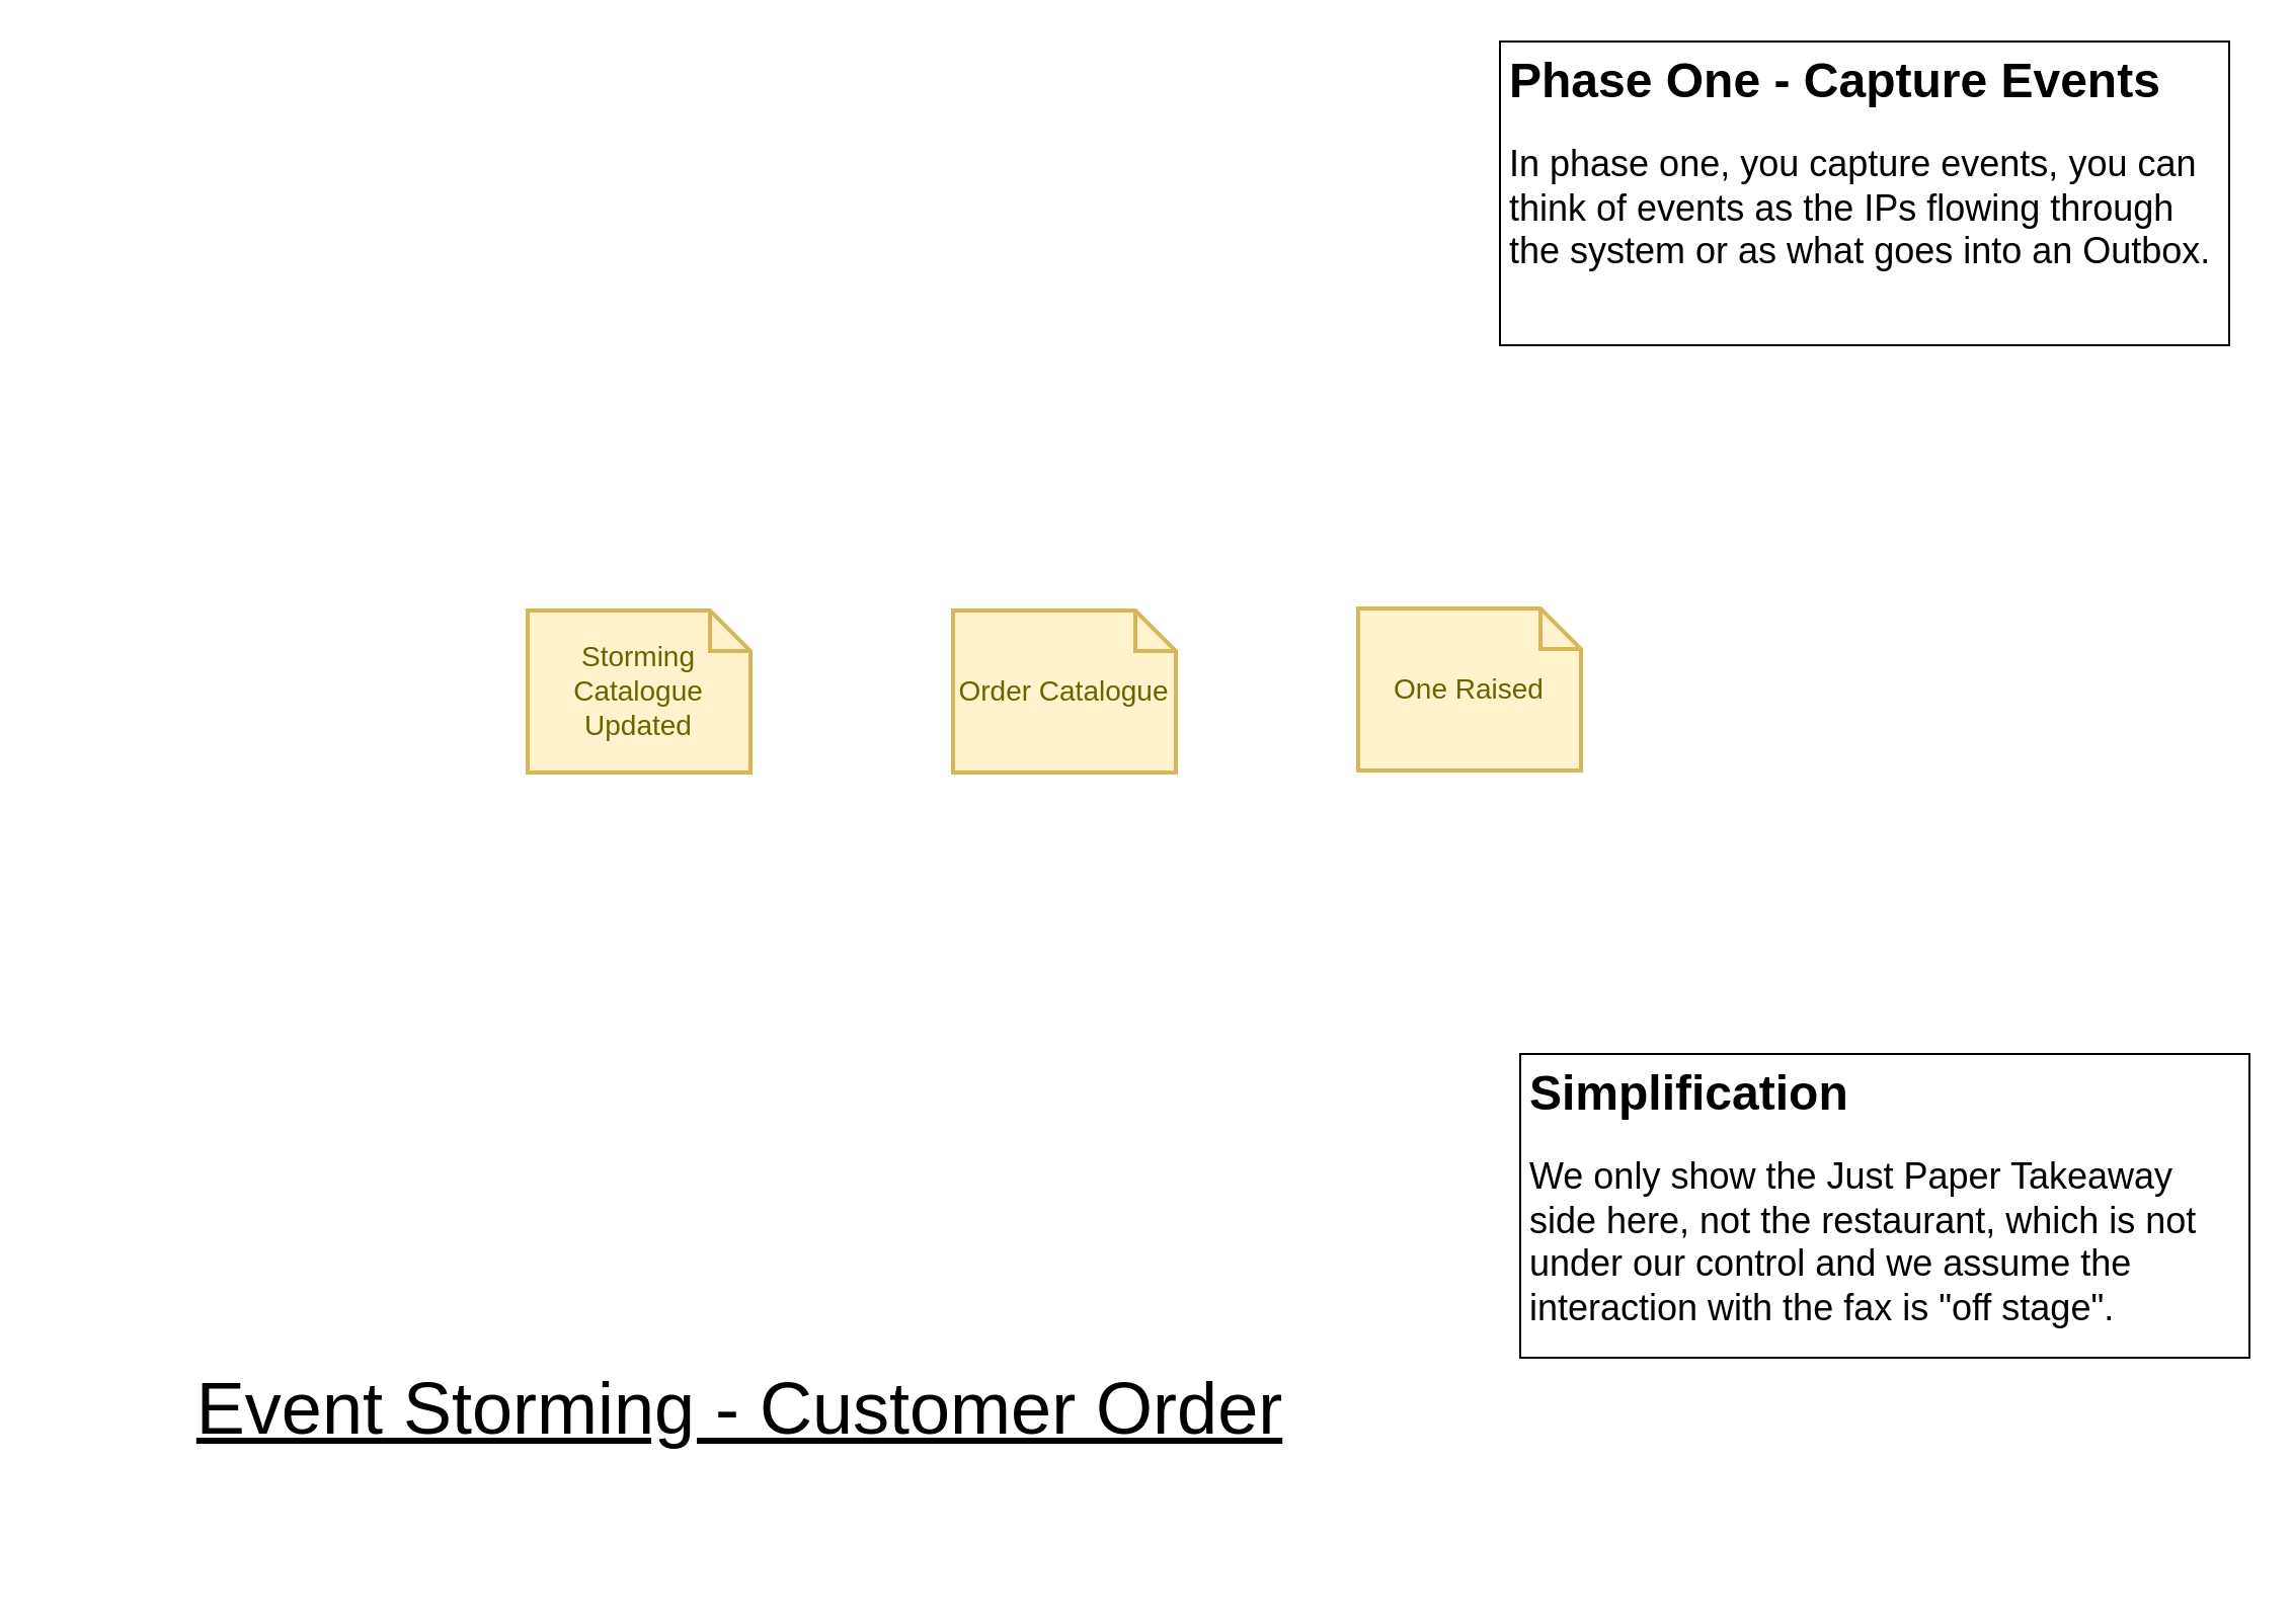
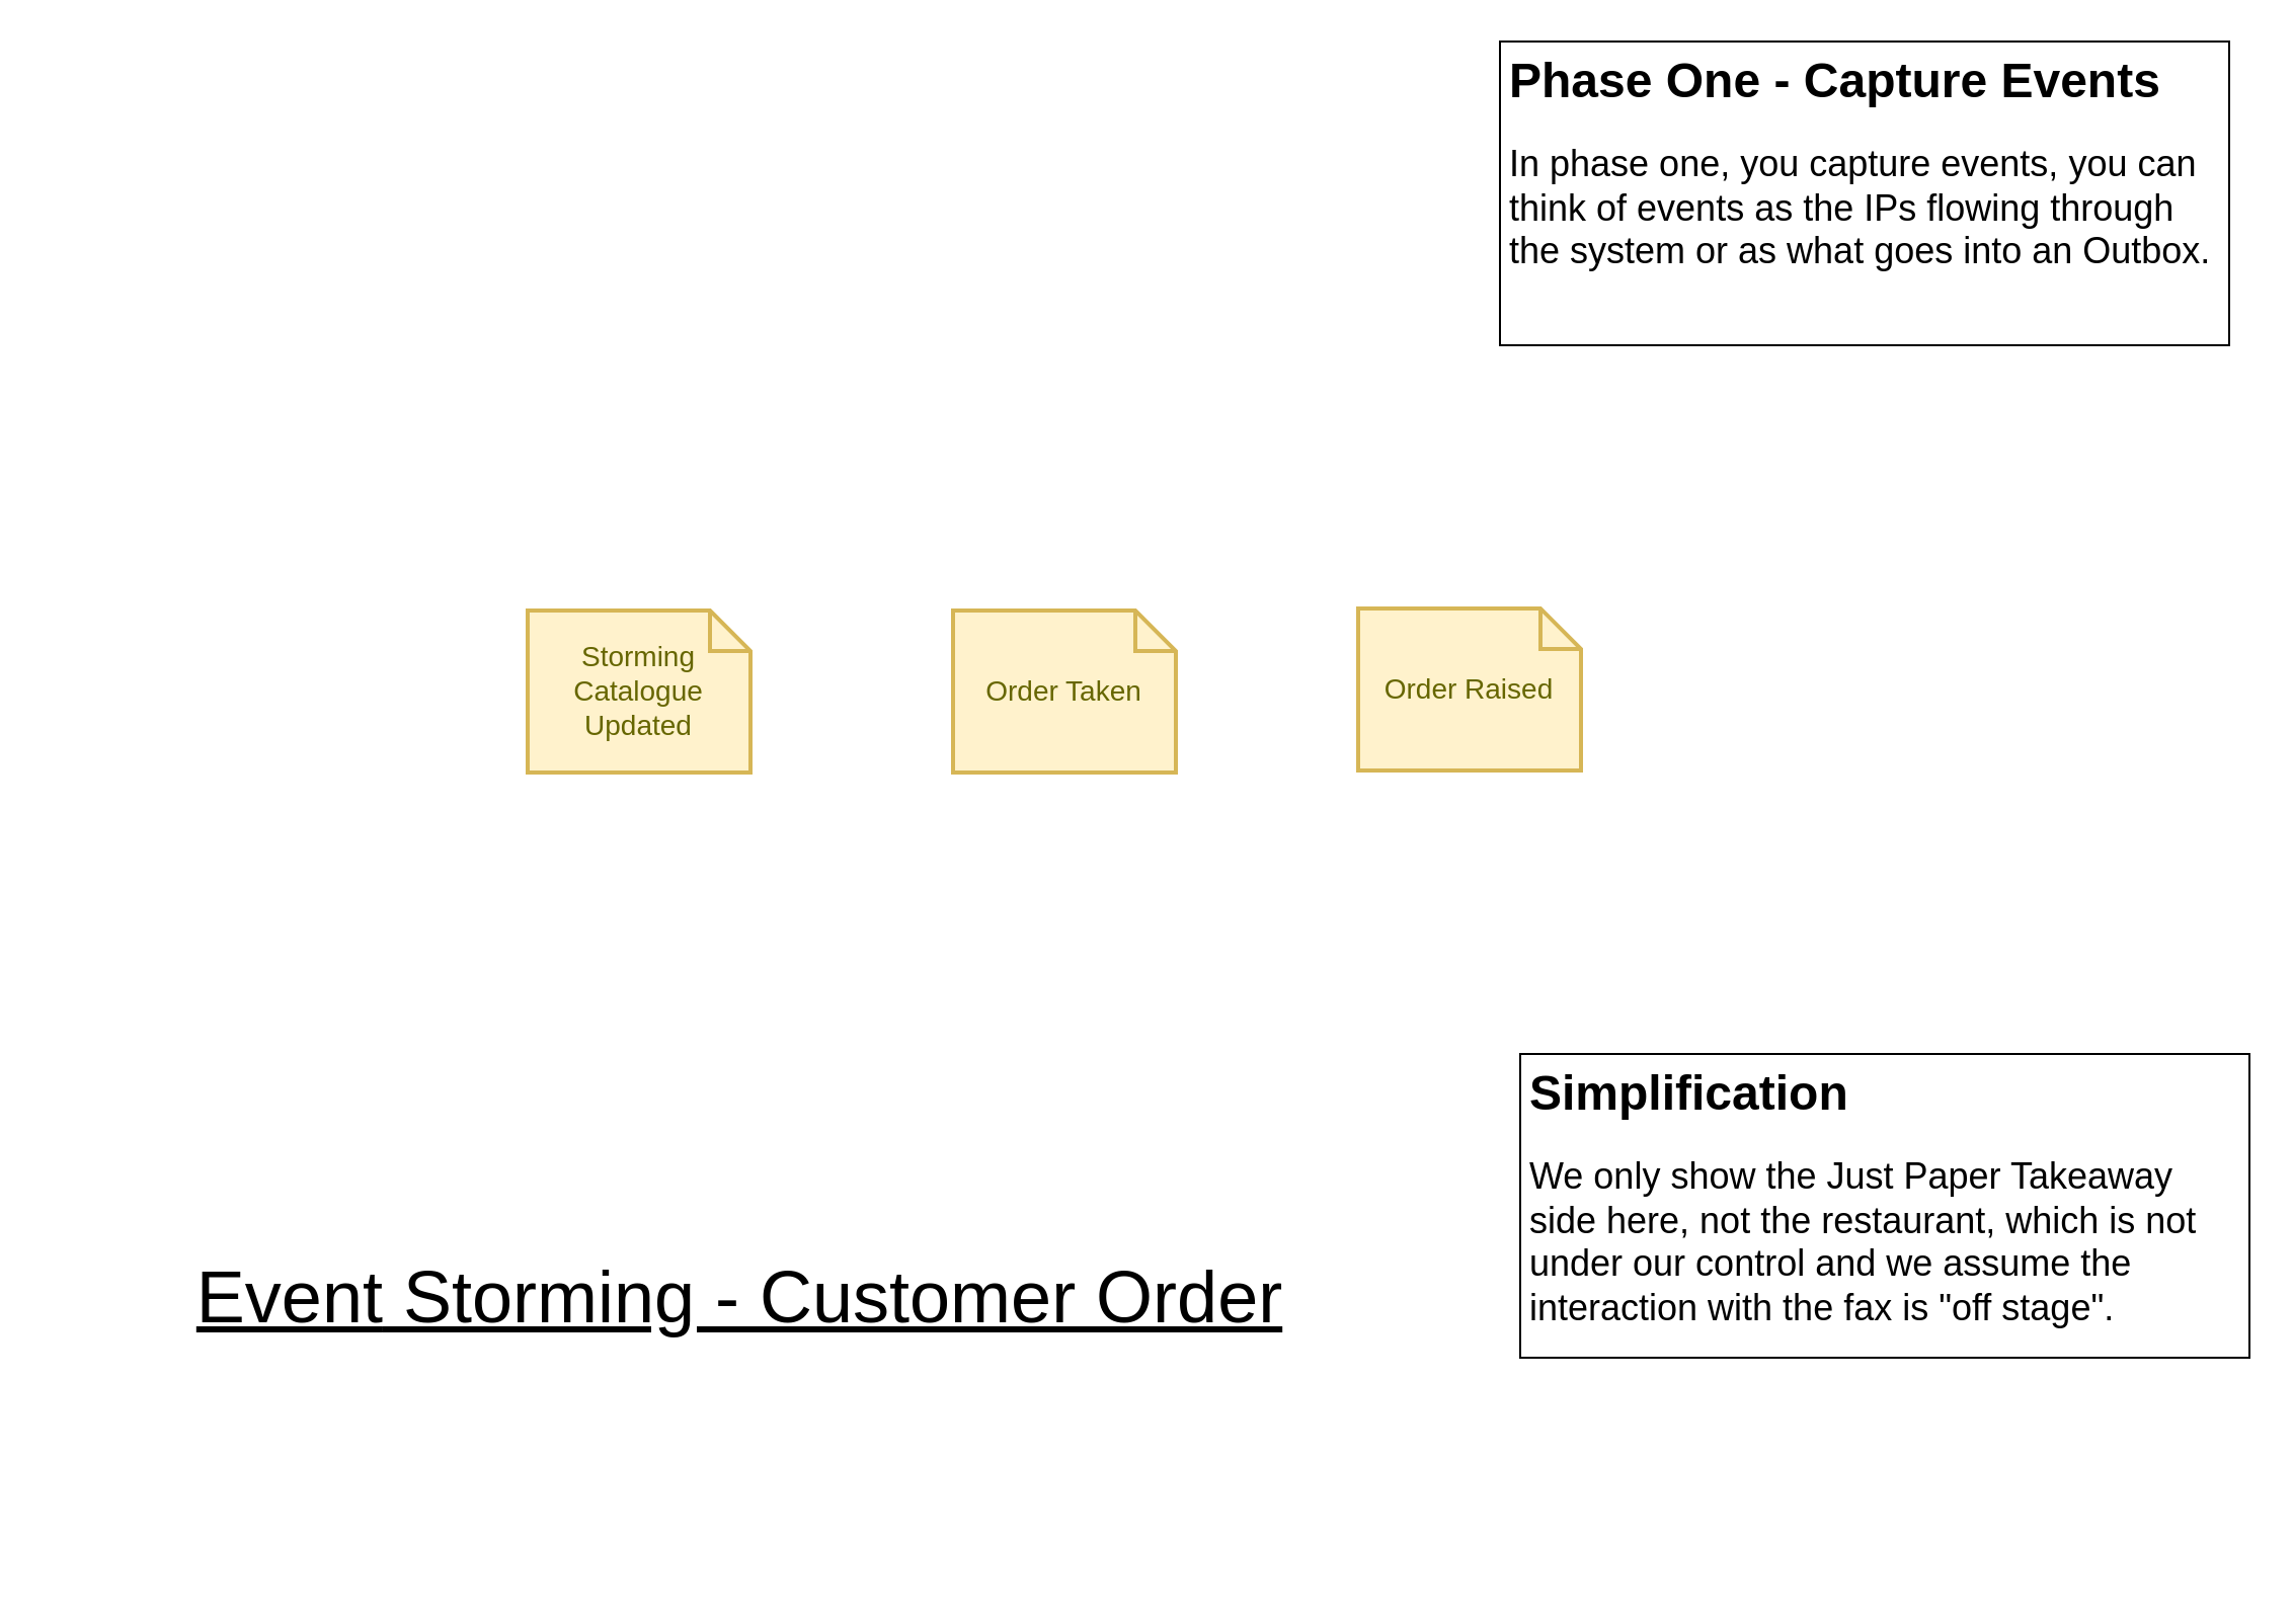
- <mxCell id="7" value="One Raised" style="shape=note;strokeWidth=2;fontSize=14;size=20;whiteSpace=wrap;html=1;fillColor=#fff2cc;strokeColor=#d6b656;fontColor=#666600;" parent="1" vertex="1"><mxGeometry x="670" y="300" width="110.0" height="80" as="geometry" /></mxCell>
+ <mxCell id="7" value="Order Raised" style="shape=note;strokeWidth=2;fontSize=14;size=20;whiteSpace=wrap;html=1;fillColor=#fff2cc;strokeColor=#d6b656;fontColor=#666600;" parent="1" vertex="1"><mxGeometry x="670" y="300" width="110.0" height="80" as="geometry" /></mxCell>
- <mxCell id="5" value="Order Catalogue" style="shape=note;strokeWidth=2;fontSize=14;size=20;whiteSpace=wrap;html=1;fillColor=#fff2cc;strokeColor=#d6b656;fontColor=#666600;" parent="1" vertex="1"><mxGeometry x="470" y="301" width="110.0" height="80" as="geometry" /></mxCell>
+ <mxCell id="5" value="Order Taken" style="shape=note;strokeWidth=2;fontSize=14;size=20;whiteSpace=wrap;html=1;fillColor=#fff2cc;strokeColor=#d6b656;fontColor=#666600;" parent="1" vertex="1"><mxGeometry x="470" y="301" width="110.0" height="80" as="geometry" /></mxCell>
- <mxCell id="3" value="&lt;font style=&quot;font-size: 36px&quot;&gt;&lt;u&gt;&lt;font style=&quot;font-size: 36px&quot;&gt;Event&lt;/font&gt; Storming - Customer Order&lt;/u&gt;&lt;/font&gt;" style="text;html=1;strokeColor=none;fillColor=none;align=center;verticalAlign=middle;whiteSpace=wrap;rounded=0;" parent="1" vertex="1"><mxGeometry x="20" y="610" width="690" height="170" as="geometry" /></mxCell>
+ <mxCell id="3" value="&lt;font style=&quot;font-size: 36px&quot;&gt;&lt;u&gt;&lt;font style=&quot;font-size: 36px&quot;&gt;Event&lt;/font&gt; Storming - Customer Order&lt;/u&gt;&lt;/font&gt;" style="text;html=1;strokeColor=none;fillColor=none;align=center;verticalAlign=middle;whiteSpace=wrap;rounded=0;" parent="1" vertex="1"><mxGeometry x="20" y="555" width="690" height="170" as="geometry" /></mxCell>
